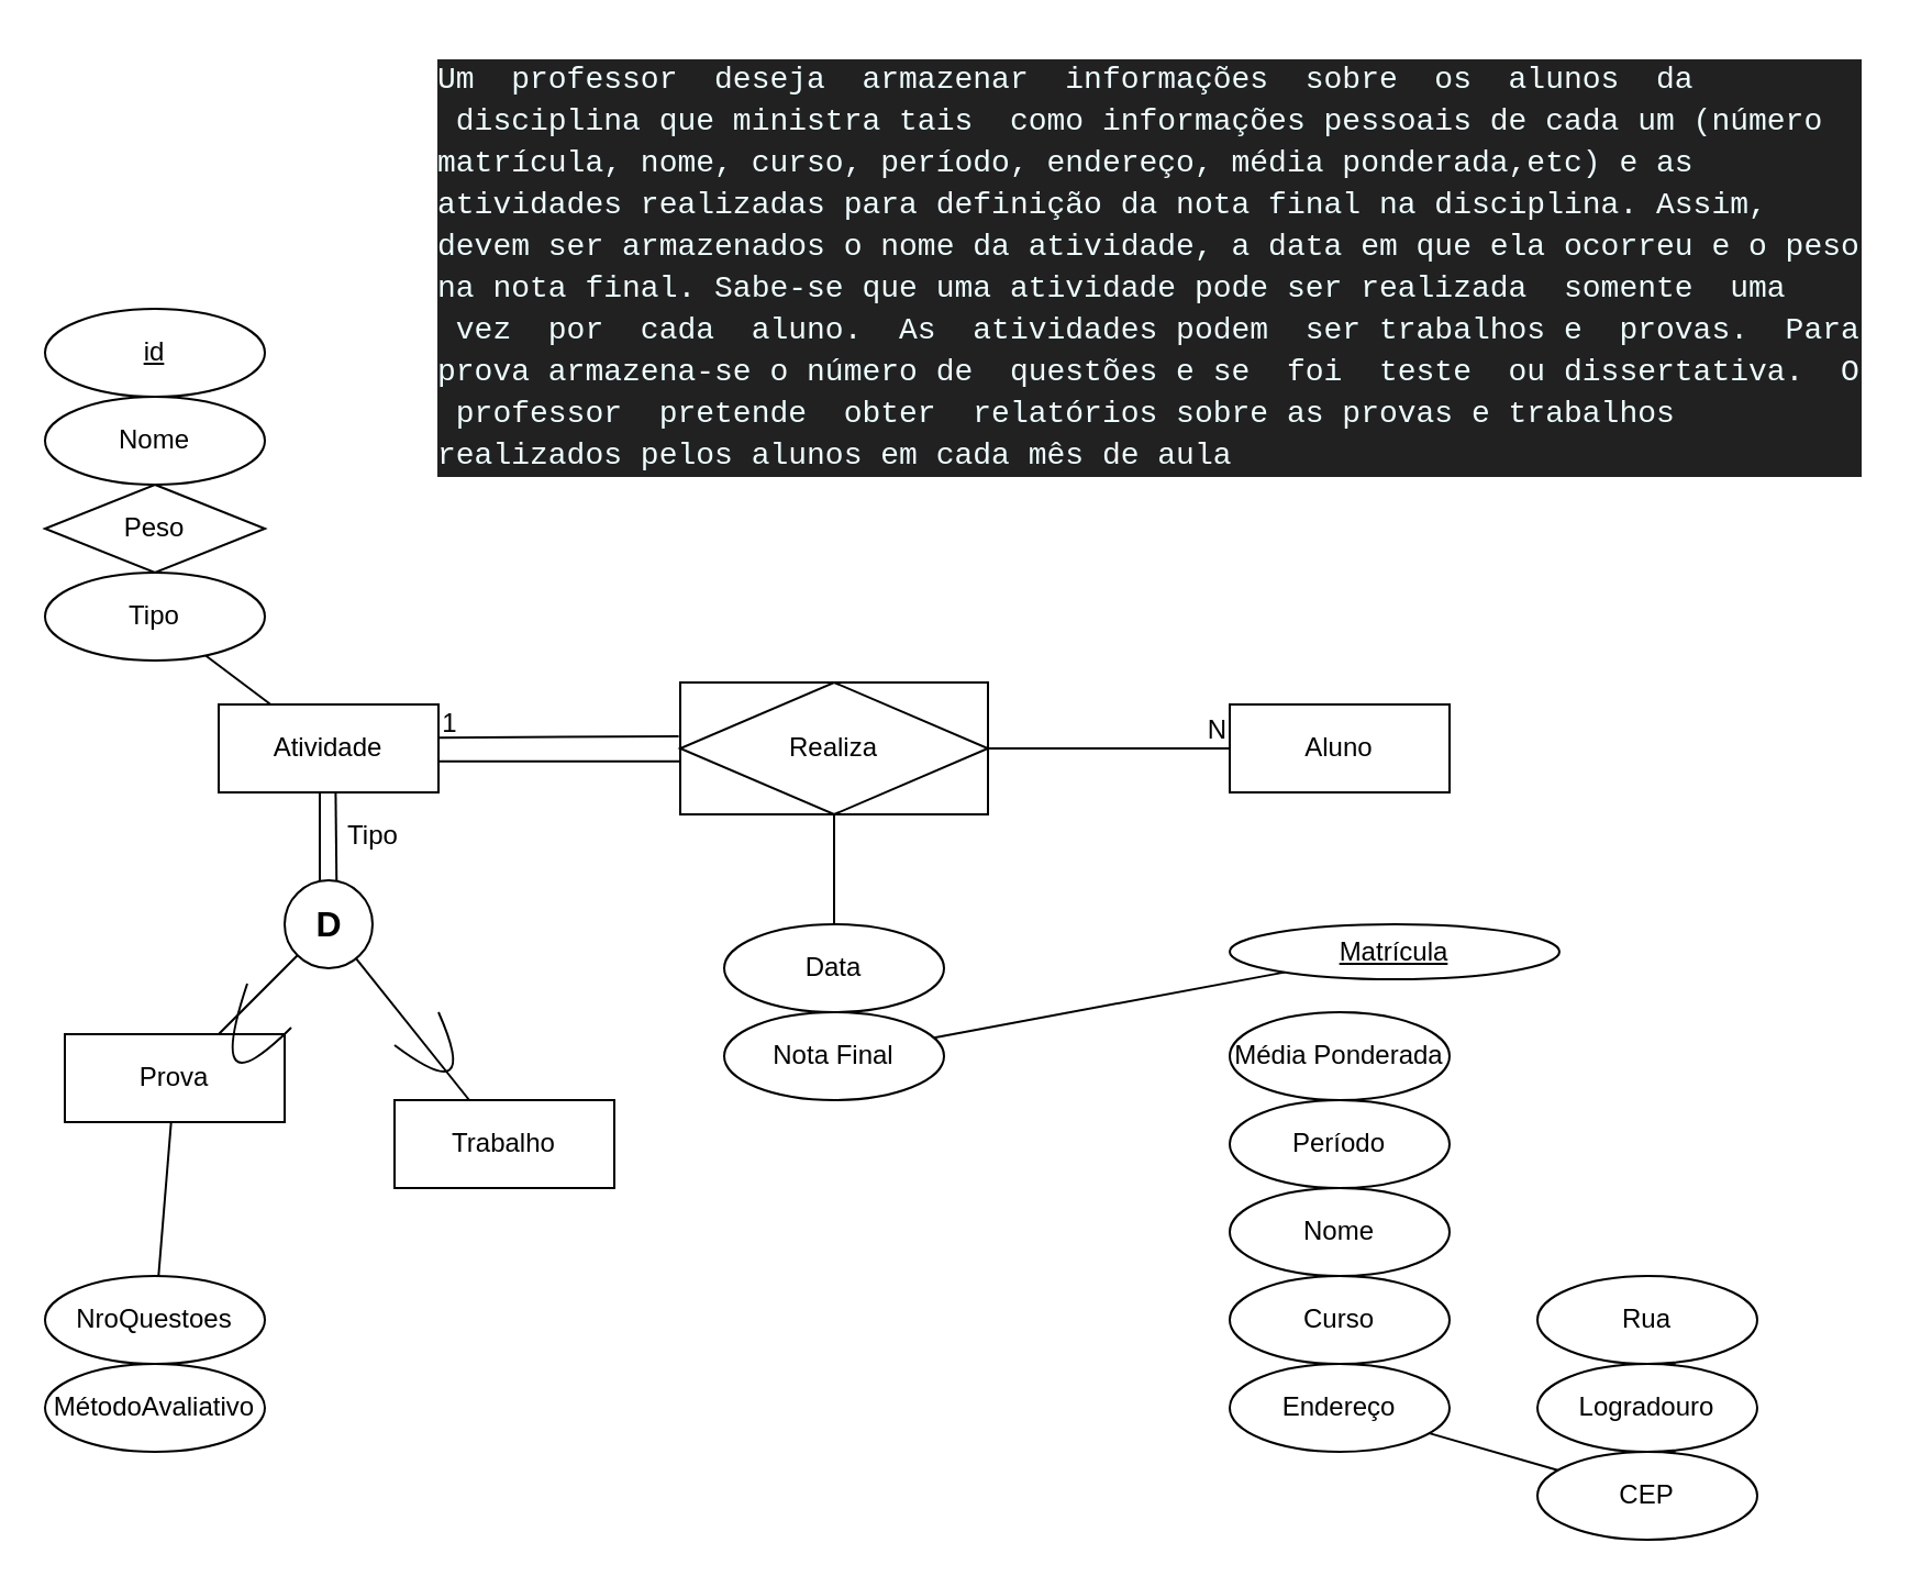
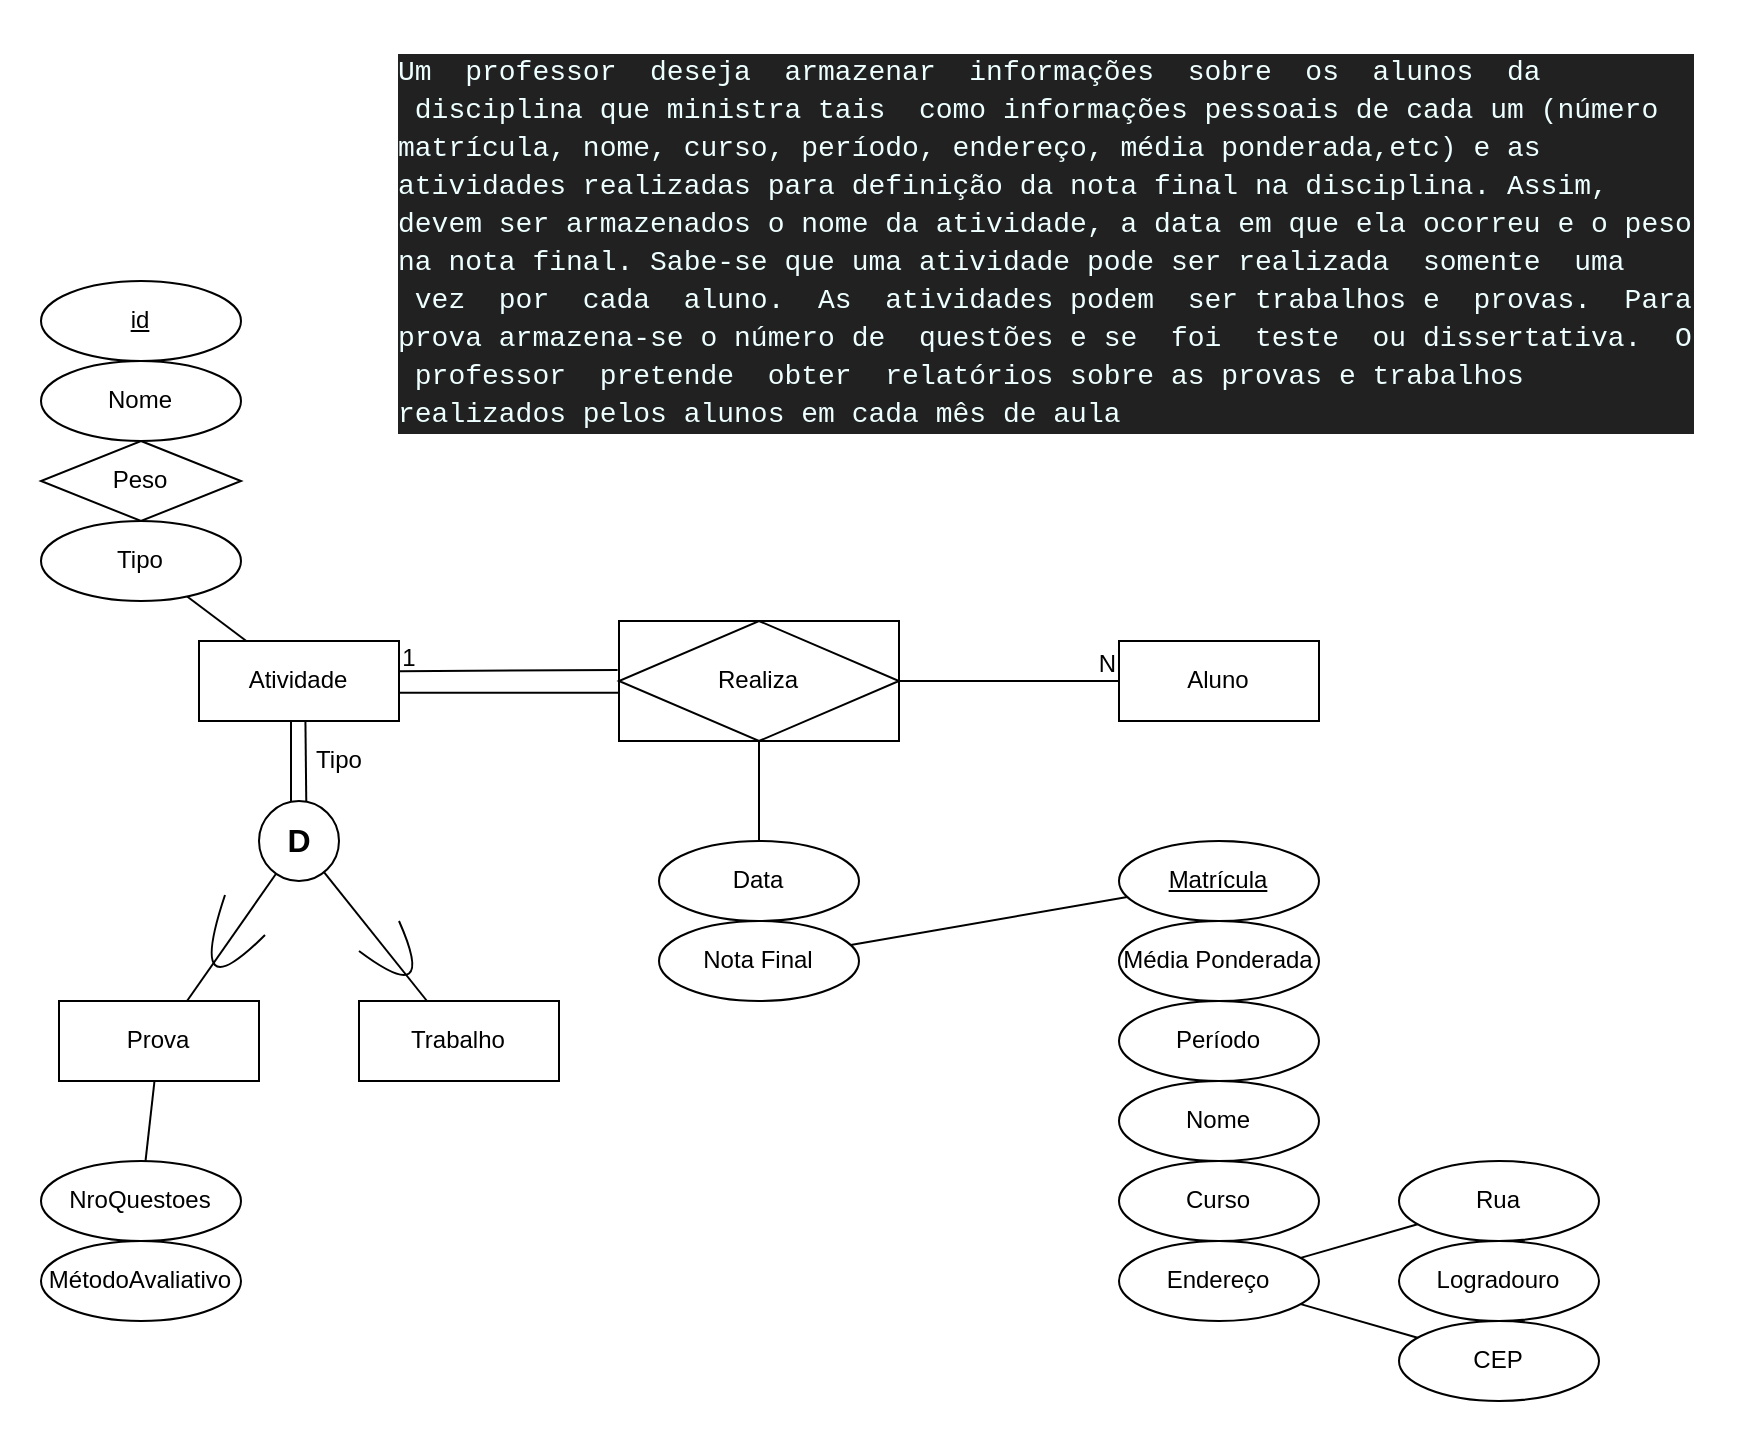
- <mxCell id="23" value="Matrícula" style="ellipse;whiteSpace=wrap;html=1;align=center;fontStyle=4;" parent="1" vertex="1"><mxGeometry x="559" y="420" width="150" height="25" as="geometry" /></mxCell>
+ <mxCell id="23" value="Matrícula" style="ellipse;whiteSpace=wrap;html=1;align=center;fontStyle=4;" parent="1" vertex="1"><mxGeometry x="559" y="420" width="100" height="40" as="geometry" /></mxCell>
- <mxCell id="35" value="Prova" style="whiteSpace=wrap;html=1;align=center;" parent="1" vertex="1"><mxGeometry x="29" y="470" width="100" height="40" as="geometry" /></mxCell>
+ <mxCell id="35" value="Prova" style="whiteSpace=wrap;html=1;align=center;" parent="1" vertex="1"><mxGeometry x="29" y="500" width="100" height="40" as="geometry" /></mxCell>
+ <mxCell id="15" value="" style="endArrow=none;html=1;rounded=0;" parent="1" source="9" target="10" edge="1"><mxGeometry relative="1" as="geometry"><mxPoint x="564.279" y="558.944" as="sourcePoint" /><mxPoint x="553.721" y="561.056" as="targetPoint" /></mxGeometry></mxCell>
